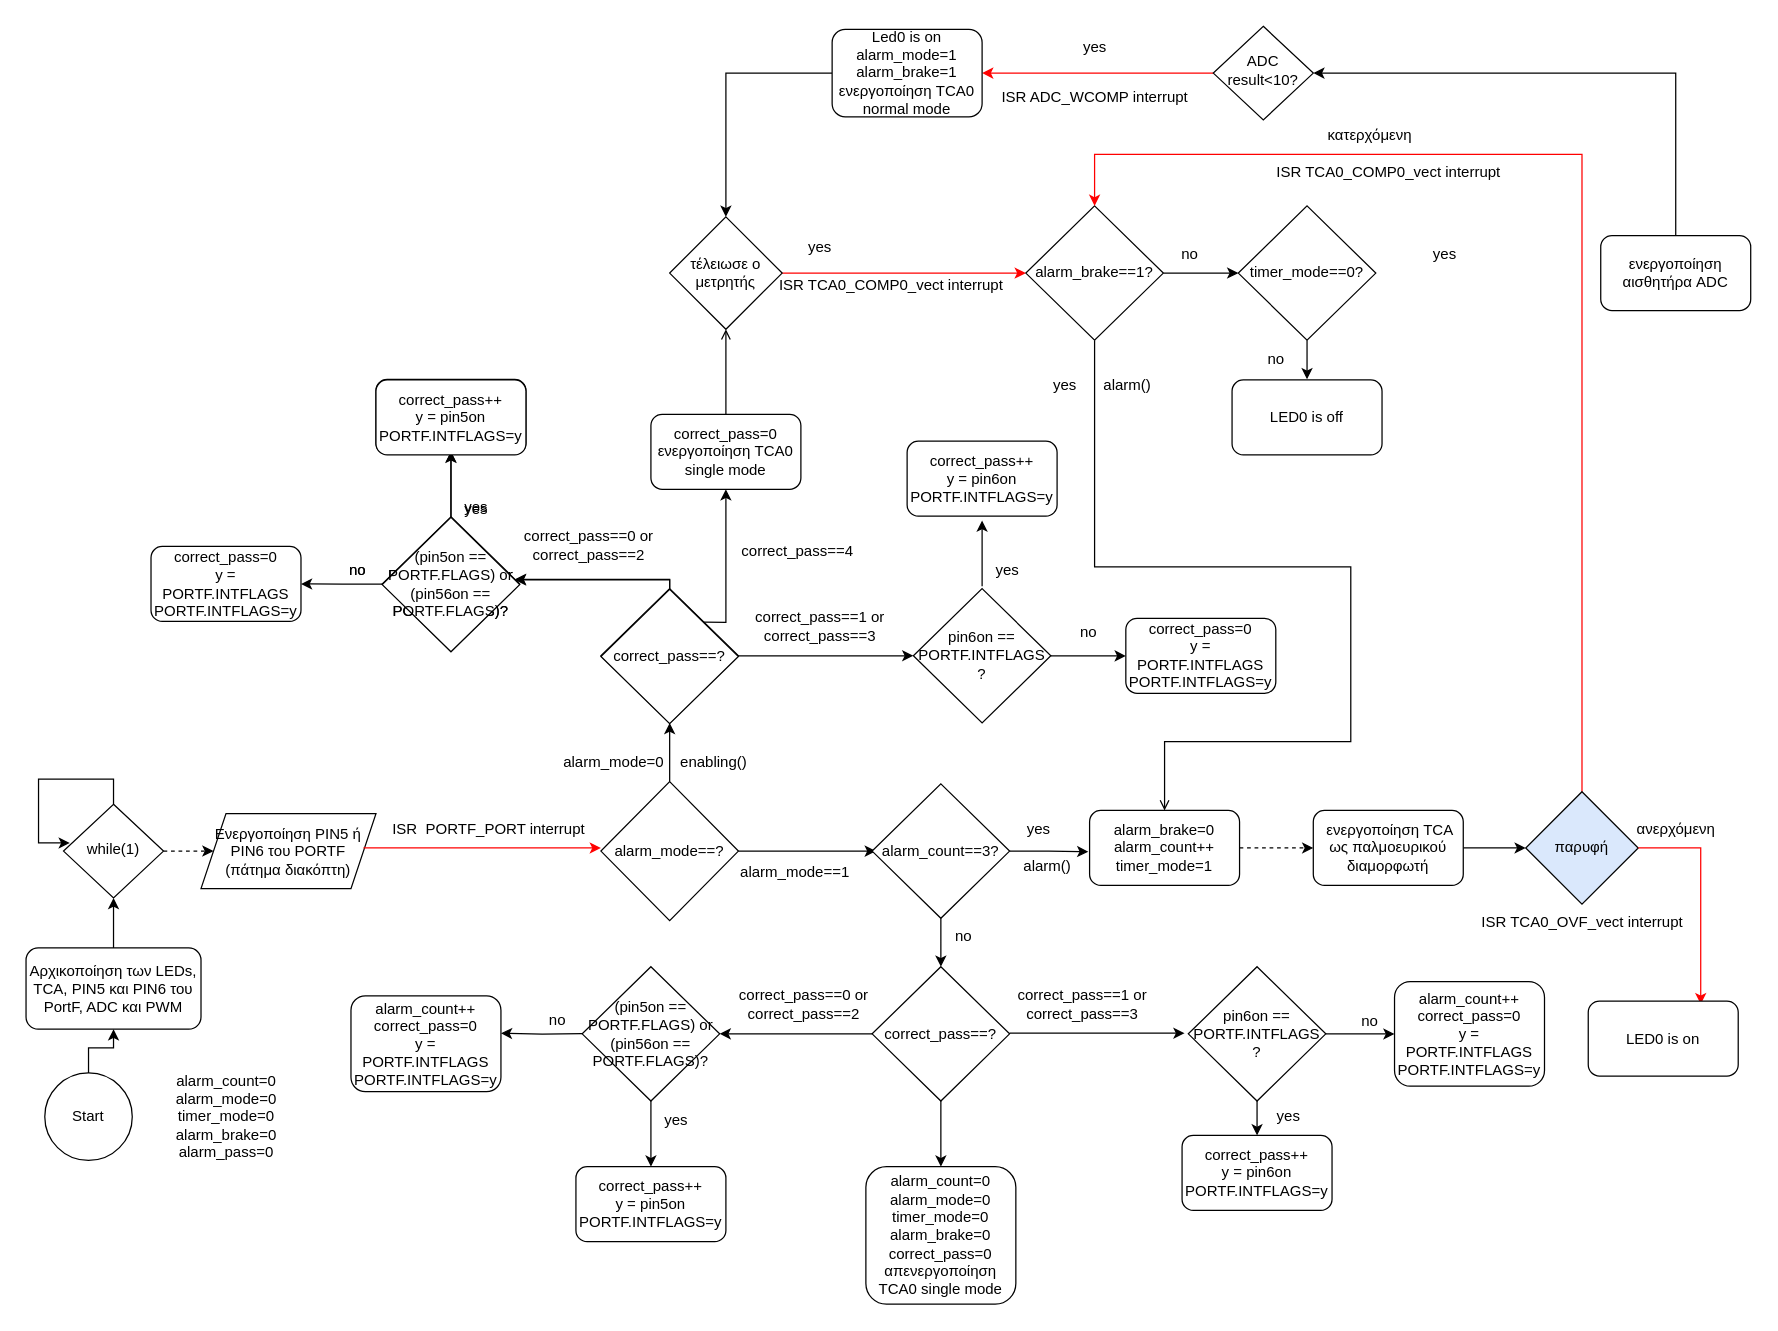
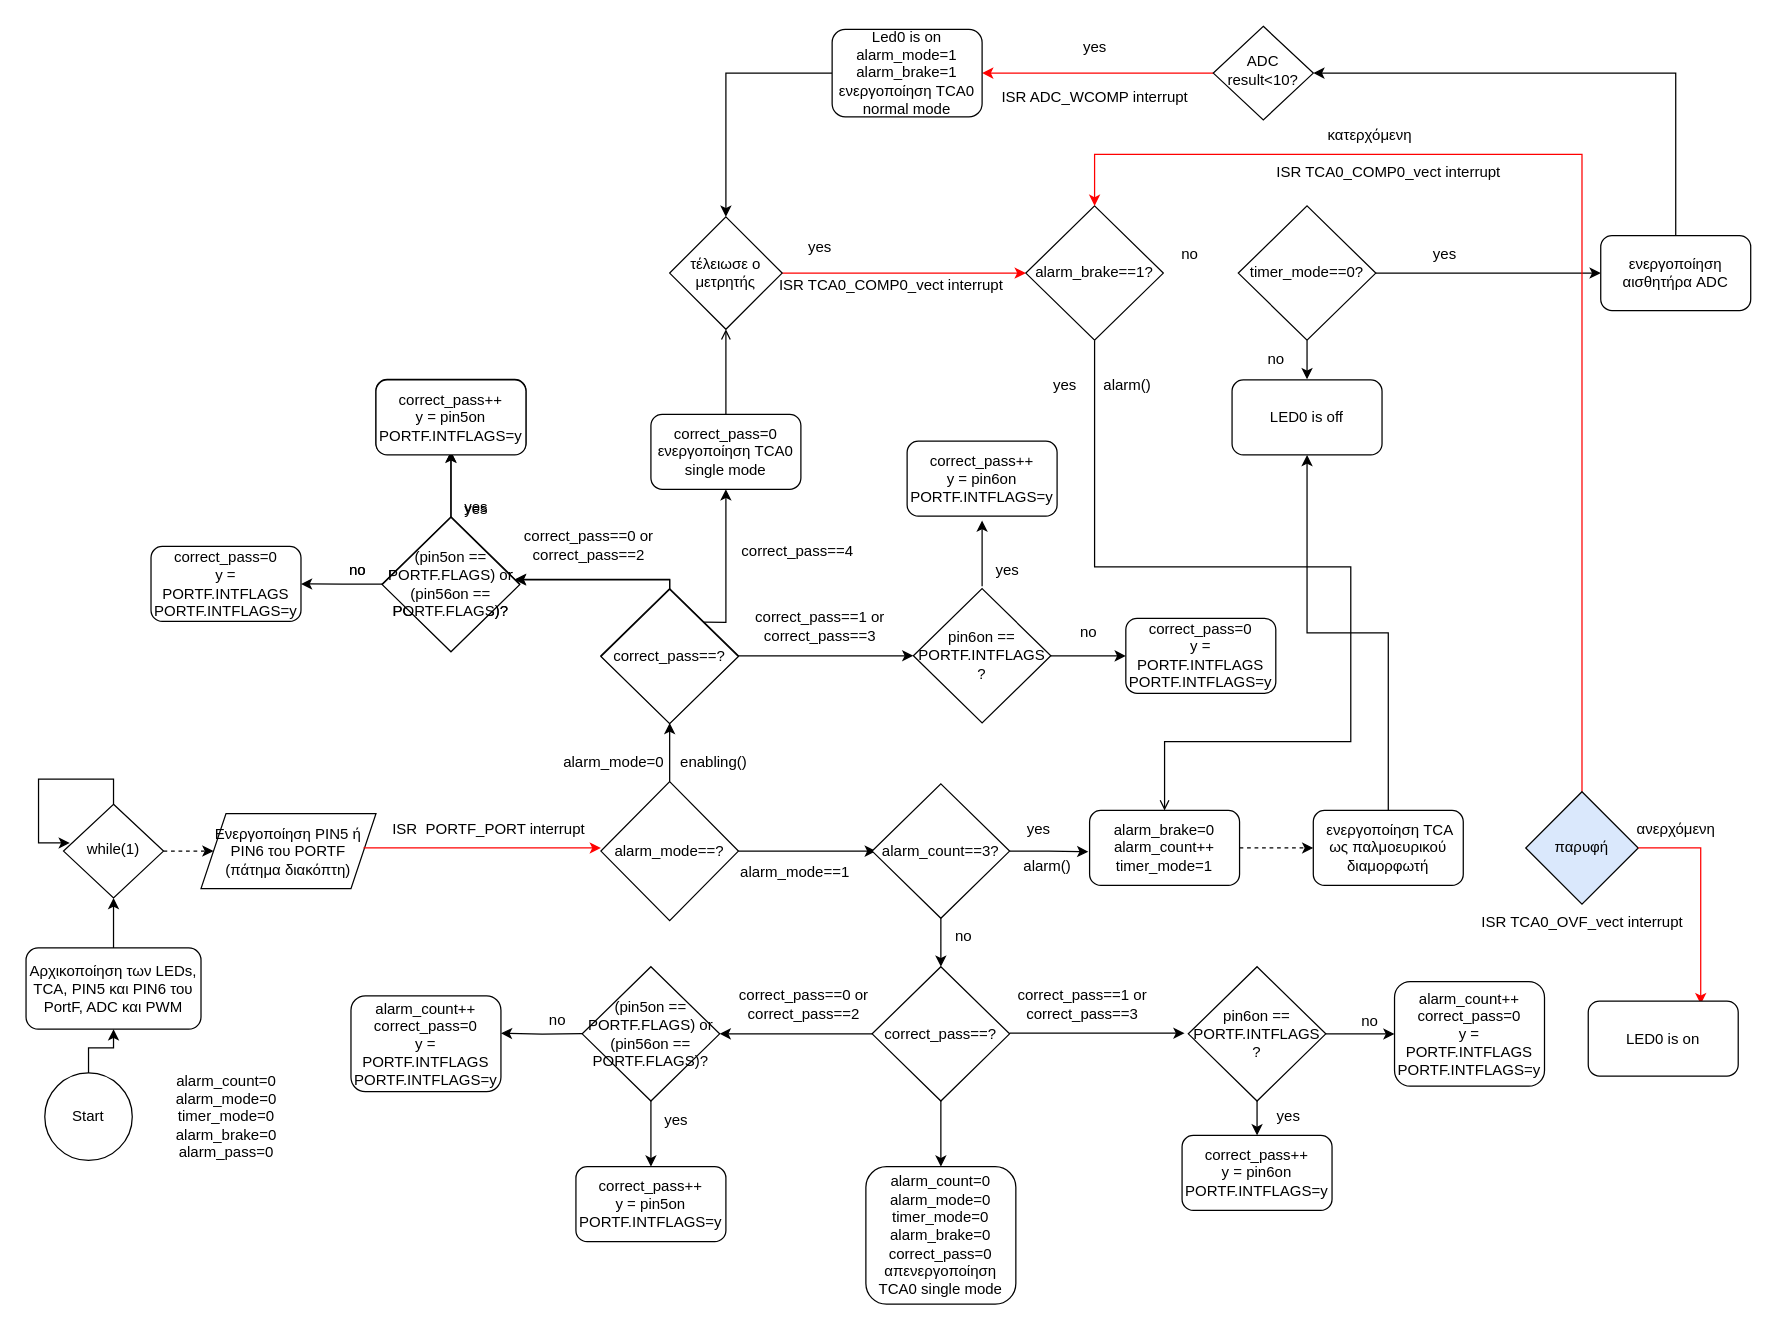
- <mxCell id="89" style="edgeStyle=orthogonalEdgeStyle;rounded=0;orthogonalLoop=1;jettySize=auto;html=1;" edge="1" parent="1" source="90" target="95"><mxGeometry relative="1" as="geometry" /></mxCell>
+ <mxCell id="93" style="edgeStyle=orthogonalEdgeStyle;rounded=0;orthogonalLoop=1;jettySize=auto;html=1;entryX=0;entryY=0.5;entryDx=0;entryDy=0;" edge="1" parent="1" source="95" target="110"><mxGeometry relative="1" as="geometry"><mxPoint x="1200" y="213" as="targetPoint" /><Array as="points"><mxPoint x="1230" y="218" /><mxPoint x="1230" y="218" /></Array></mxGeometry></mxCell>
- <mxCell id="97" style="edgeStyle=orthogonalEdgeStyle;rounded=0;orthogonalLoop=1;jettySize=auto;html=1;entryX=0;entryY=0.5;entryDx=0;entryDy=0;" edge="1" parent="1" source="98" target="100"><mxGeometry relative="1" as="geometry" /></mxCell>
+ <mxCell id="97" style="edgeStyle=orthogonalEdgeStyle;rounded=0;orthogonalLoop=1;jettySize=auto;html=1;" edge="1" parent="1" source="98" target="108"><mxGeometry relative="1" as="geometry" /></mxCell>
